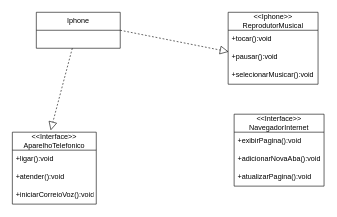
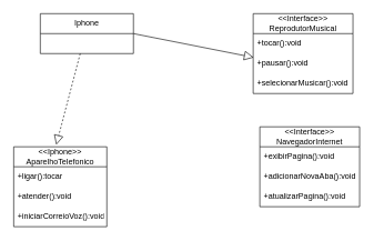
- <mxCell id="3" value="&amp;lt;&amp;lt;Iphone&amp;gt;&amp;gt;&lt;br&gt;ReprodutorMusical" style="swimlane;fontStyle=0;childLayout=stackLayout;horizontal=1;startSize=30;horizontalStack=0;resizeParent=1;resizeParentMax=0;resizeLast=0;collapsible=1;marginBottom=0;whiteSpace=wrap;html=1;" vertex="1" parent="1"><mxGeometry x="380" y="20" width="150" height="120" as="geometry" /></mxCell>
+ <mxCell id="3" value="&amp;lt;&amp;lt;Interface&amp;gt;&amp;gt;&lt;br&gt;ReprodutorMusical" style="swimlane;fontStyle=0;childLayout=stackLayout;horizontal=1;startSize=30;horizontalStack=0;resizeParent=1;resizeParentMax=0;resizeLast=0;collapsible=1;marginBottom=0;whiteSpace=wrap;html=1;" vertex="1" parent="1"><mxGeometry x="380" y="20" width="150" height="120" as="geometry" /></mxCell>
- <mxCell id="15" value="" style="endArrow=block;dashed=1;endFill=0;endSize=12;html=1;rounded=0;exitX=1;exitY=0.5;exitDx=0;exitDy=0;entryX=0.005;entryY=0.193;entryDx=0;entryDy=0;entryPerimeter=0;" edge="1" parent="1" source="2" target="5"><mxGeometry width="160" relative="1" as="geometry"><mxPoint x="210" y="230" as="sourcePoint" /><mxPoint x="370" y="230" as="targetPoint" /></mxGeometry></mxCell>
+ <mxCell id="15" value="" style="endArrow=block;dashed=0;endFill=0;endSize=12;html=1;rounded=0;exitX=1;exitY=0.5;exitDx=0;exitDy=0;entryX=0.005;entryY=0.193;entryDx=0;entryDy=0;entryPerimeter=0;" edge="1" parent="1" source="2" target="5"><mxGeometry width="160" relative="1" as="geometry"><mxPoint x="210" y="230" as="sourcePoint" /><mxPoint x="370" y="230" as="targetPoint" /></mxGeometry></mxCell>
- <mxCell id="7" value="&amp;lt;&amp;lt;Interface&amp;gt;&amp;gt;&lt;br&gt;AparelhoTelefonico" style="swimlane;fontStyle=0;childLayout=stackLayout;horizontal=1;startSize=30;horizontalStack=0;resizeParent=1;resizeParentMax=0;resizeLast=0;collapsible=1;marginBottom=0;whiteSpace=wrap;html=1;" vertex="1" parent="1"><mxGeometry x="20" y="220" width="140" height="120" as="geometry" /></mxCell>
+ <mxCell id="7" value="&amp;lt;&amp;lt;Iphone&amp;gt;&amp;gt;&lt;br&gt;AparelhoTelefonico" style="swimlane;fontStyle=0;childLayout=stackLayout;horizontal=1;startSize=30;horizontalStack=0;resizeParent=1;resizeParentMax=0;resizeLast=0;collapsible=1;marginBottom=0;whiteSpace=wrap;html=1;" vertex="1" parent="1"><mxGeometry x="20" y="220" width="140" height="120" as="geometry" /></mxCell>
- <mxCell id="8" value="+ligar():void&lt;span style=&quot;white-space: pre;&quot;&gt;&#09;&lt;/span&gt;" style="text;strokeColor=none;fillColor=none;align=left;verticalAlign=middle;spacingLeft=4;spacingRight=4;overflow=hidden;points=[[0,0.5],[1,0.5]];portConstraint=eastwest;rotatable=0;whiteSpace=wrap;html=1;" vertex="1" parent="7"><mxGeometry y="30" width="140" height="30" as="geometry" /></mxCell>
+ <mxCell id="8" value="+ligar():tocar&lt;span style=&quot;white-space: pre;&quot;&gt;&#09;&lt;/span&gt;" style="text;strokeColor=none;fillColor=none;align=left;verticalAlign=middle;spacingLeft=4;spacingRight=4;overflow=hidden;points=[[0,0.5],[1,0.5]];portConstraint=eastwest;rotatable=0;whiteSpace=wrap;html=1;" vertex="1" parent="7"><mxGeometry y="30" width="140" height="30" as="geometry" /></mxCell>
